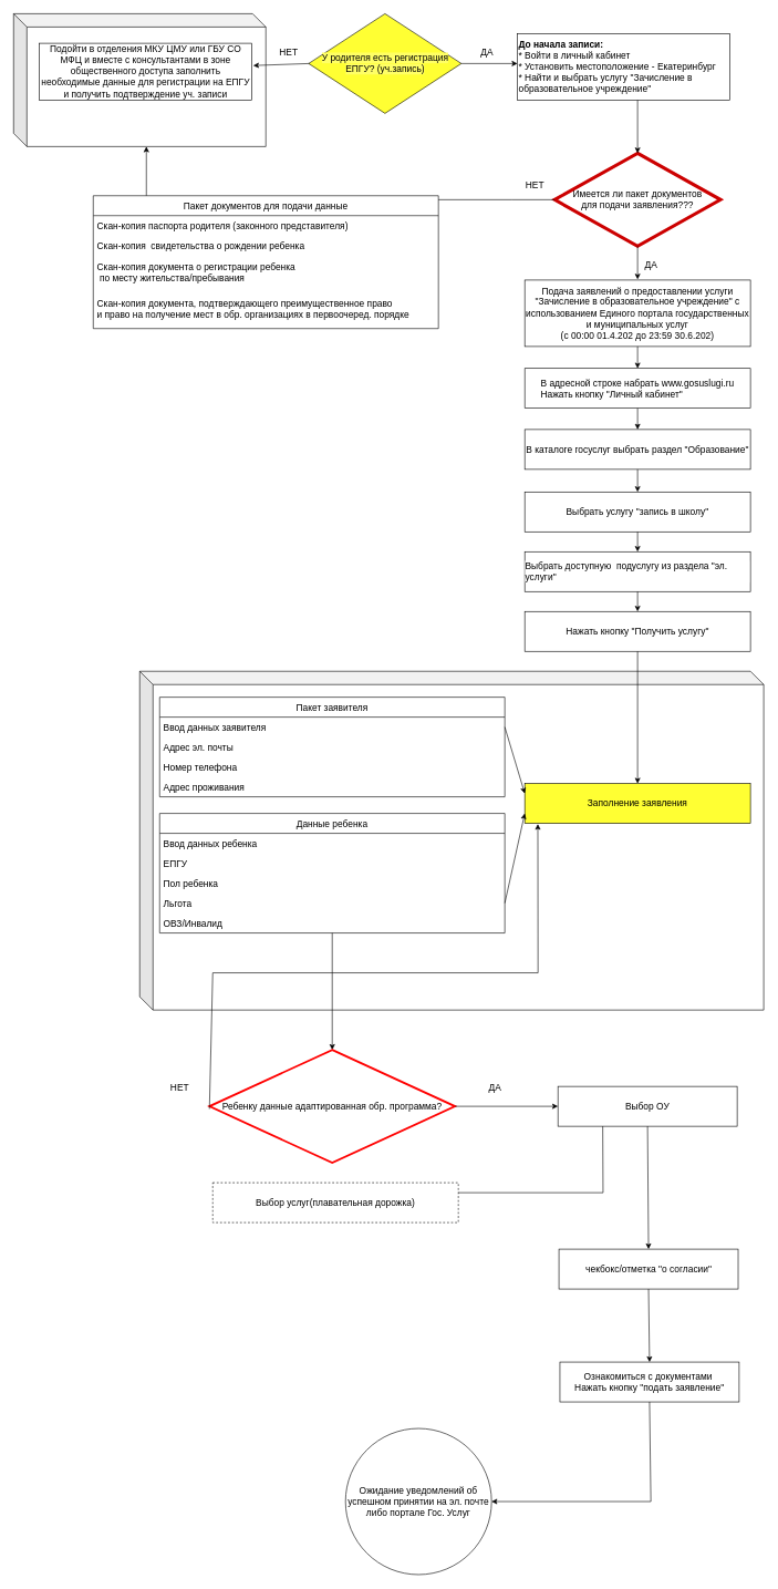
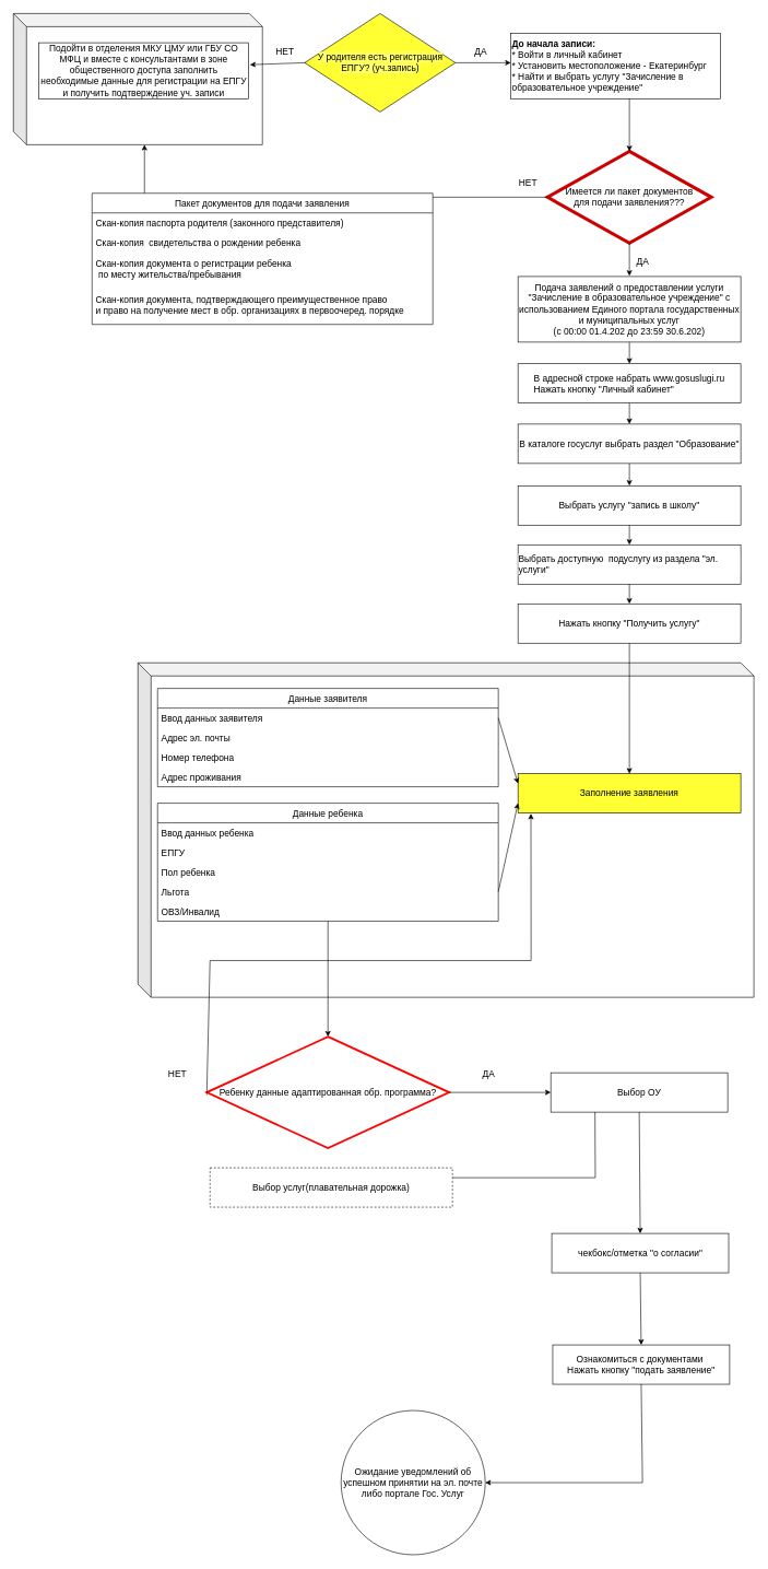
- <mxCell id="22" value="Пакет документов для подачи данные" style="swimlane;fontStyle=0;childLayout=stackLayout;horizontal=1;startSize=30;horizontalStack=0;resizeParent=1;resizeParentMax=0;resizeLast=0;collapsible=1;marginBottom=0;fontSize=14;strokeColor=#000000;strokeWidth=1;" parent="1" vertex="1"><mxGeometry x="140" y="294" width="520" height="200" as="geometry"><mxRectangle x="373.5" y="-535" width="321" height="30" as="alternateBounds" /></mxGeometry></mxCell>
+ <mxCell id="22" value="Пакет документов для подачи заявления" style="swimlane;fontStyle=0;childLayout=stackLayout;horizontal=1;startSize=30;horizontalStack=0;resizeParent=1;resizeParentMax=0;resizeLast=0;collapsible=1;marginBottom=0;fontSize=14;strokeColor=#000000;strokeWidth=1;" parent="1" vertex="1"><mxGeometry x="140" y="294" width="520" height="200" as="geometry"><mxRectangle x="373.5" y="-535" width="321" height="30" as="alternateBounds" /></mxGeometry></mxCell>
- <mxCell id="34" value="Пакет заявителя" style="swimlane;fontStyle=0;childLayout=stackLayout;horizontal=1;startSize=30;horizontalStack=0;resizeParent=1;resizeParentMax=0;resizeLast=0;collapsible=1;marginBottom=0;fontSize=14;strokeColor=#000000;strokeWidth=1;" vertex="1" parent="1"><mxGeometry x="240" y="1049" width="520" height="150" as="geometry"><mxRectangle x="373.5" y="-535" width="321" height="30" as="alternateBounds" /></mxGeometry></mxCell>
+ <mxCell id="34" value="Данные заявителя" style="swimlane;fontStyle=0;childLayout=stackLayout;horizontal=1;startSize=30;horizontalStack=0;resizeParent=1;resizeParentMax=0;resizeLast=0;collapsible=1;marginBottom=0;fontSize=14;strokeColor=#000000;strokeWidth=1;" vertex="1" parent="1"><mxGeometry x="240" y="1049" width="520" height="150" as="geometry"><mxRectangle x="373.5" y="-535" width="321" height="30" as="alternateBounds" /></mxGeometry></mxCell>
